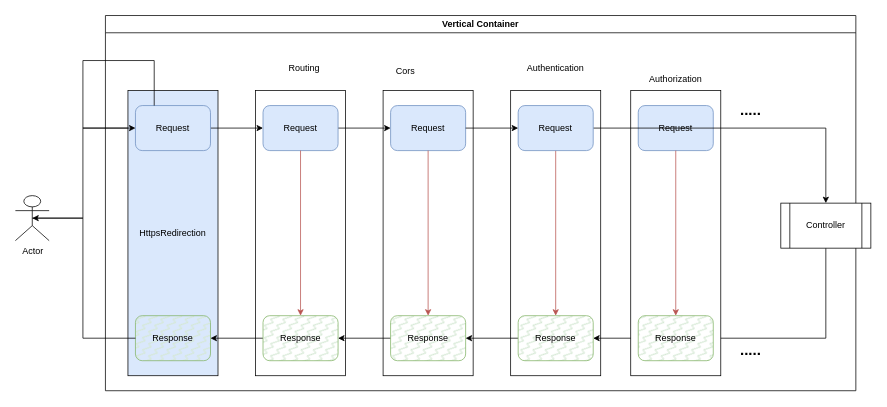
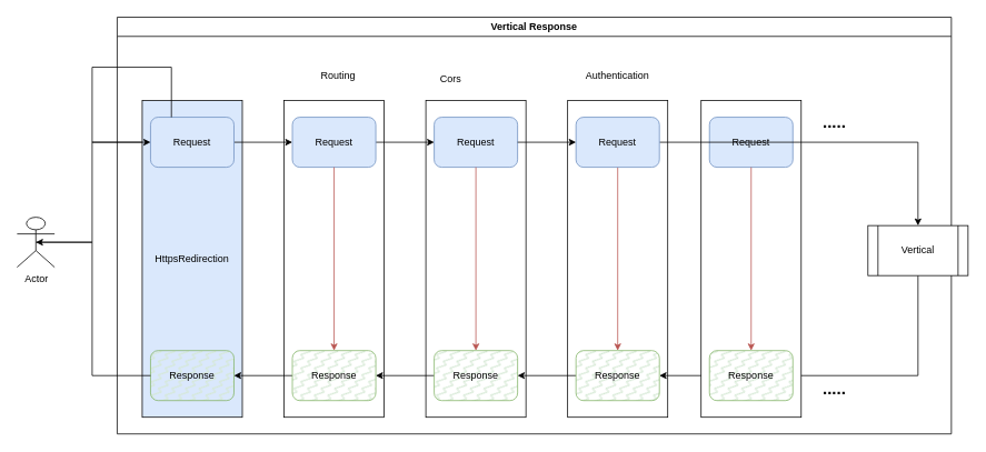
- <mxCell id="6" value="Vertical Container" style="swimlane;whiteSpace=wrap;html=1;" vertex="1" parent="1"><mxGeometry x="140" y="20" width="1000" height="500" as="geometry" /></mxCell>
+ <mxCell id="6" value="Vertical Response" style="swimlane;whiteSpace=wrap;html=1;" vertex="1" parent="1"><mxGeometry x="140" y="20" width="1000" height="500" as="geometry" /></mxCell>
- <mxCell id="33" value="Authorization" style="text;html=1;strokeColor=none;fillColor=none;align=center;verticalAlign=middle;whiteSpace=wrap;rounded=0;" vertex="1" parent="6"><mxGeometry x="730" y="70" width="60" height="30" as="geometry" /></mxCell>
- <mxCell id="25" value="Controller" style="shape=process;whiteSpace=wrap;html=1;backgroundOutline=1;" vertex="1" parent="6"><mxGeometry x="900" y="250" width="120" height="60" as="geometry" /></mxCell>
+ <mxCell id="25" value="Vertical" style="shape=process;whiteSpace=wrap;html=1;backgroundOutline=1;" vertex="1" parent="6"><mxGeometry x="900" y="250" width="120" height="60" as="geometry" /></mxCell>
